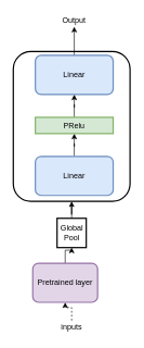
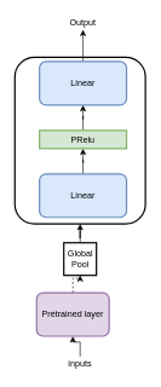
- <mxCell id="5" style="edgeStyle=orthogonalEdgeStyle;rounded=0;orthogonalLoop=1;jettySize=auto;html=1;entryX=0.5;entryY=1;entryDx=0;entryDy=0;" edge="1" parent="1" source="6" target="12"><mxGeometry relative="1" as="geometry" /></mxCell>
+ <mxCell id="5" style="edgeStyle=orthogonalEdgeStyle;rounded=0;orthogonalLoop=1;jettySize=auto;html=1;entryX=0.5;entryY=1;entryDx=0;entryDy=0;dashed=1;" edge="1" parent="1" source="6" target="12"><mxGeometry relative="1" as="geometry" /></mxCell>
- <mxCell id="3" style="edgeStyle=orthogonalEdgeStyle;rounded=0;orthogonalLoop=1;jettySize=auto;html=1;entryX=0.5;entryY=1;entryDx=0;entryDy=0;dashed=1;" edge="1" parent="1" source="4" target="6"><mxGeometry relative="1" as="geometry" /></mxCell>
+ <mxCell id="3" style="edgeStyle=orthogonalEdgeStyle;rounded=0;orthogonalLoop=1;jettySize=auto;html=1;entryX=0.5;entryY=1;entryDx=0;entryDy=0;" edge="1" parent="1" source="4" target="6"><mxGeometry relative="1" as="geometry" /></mxCell>
